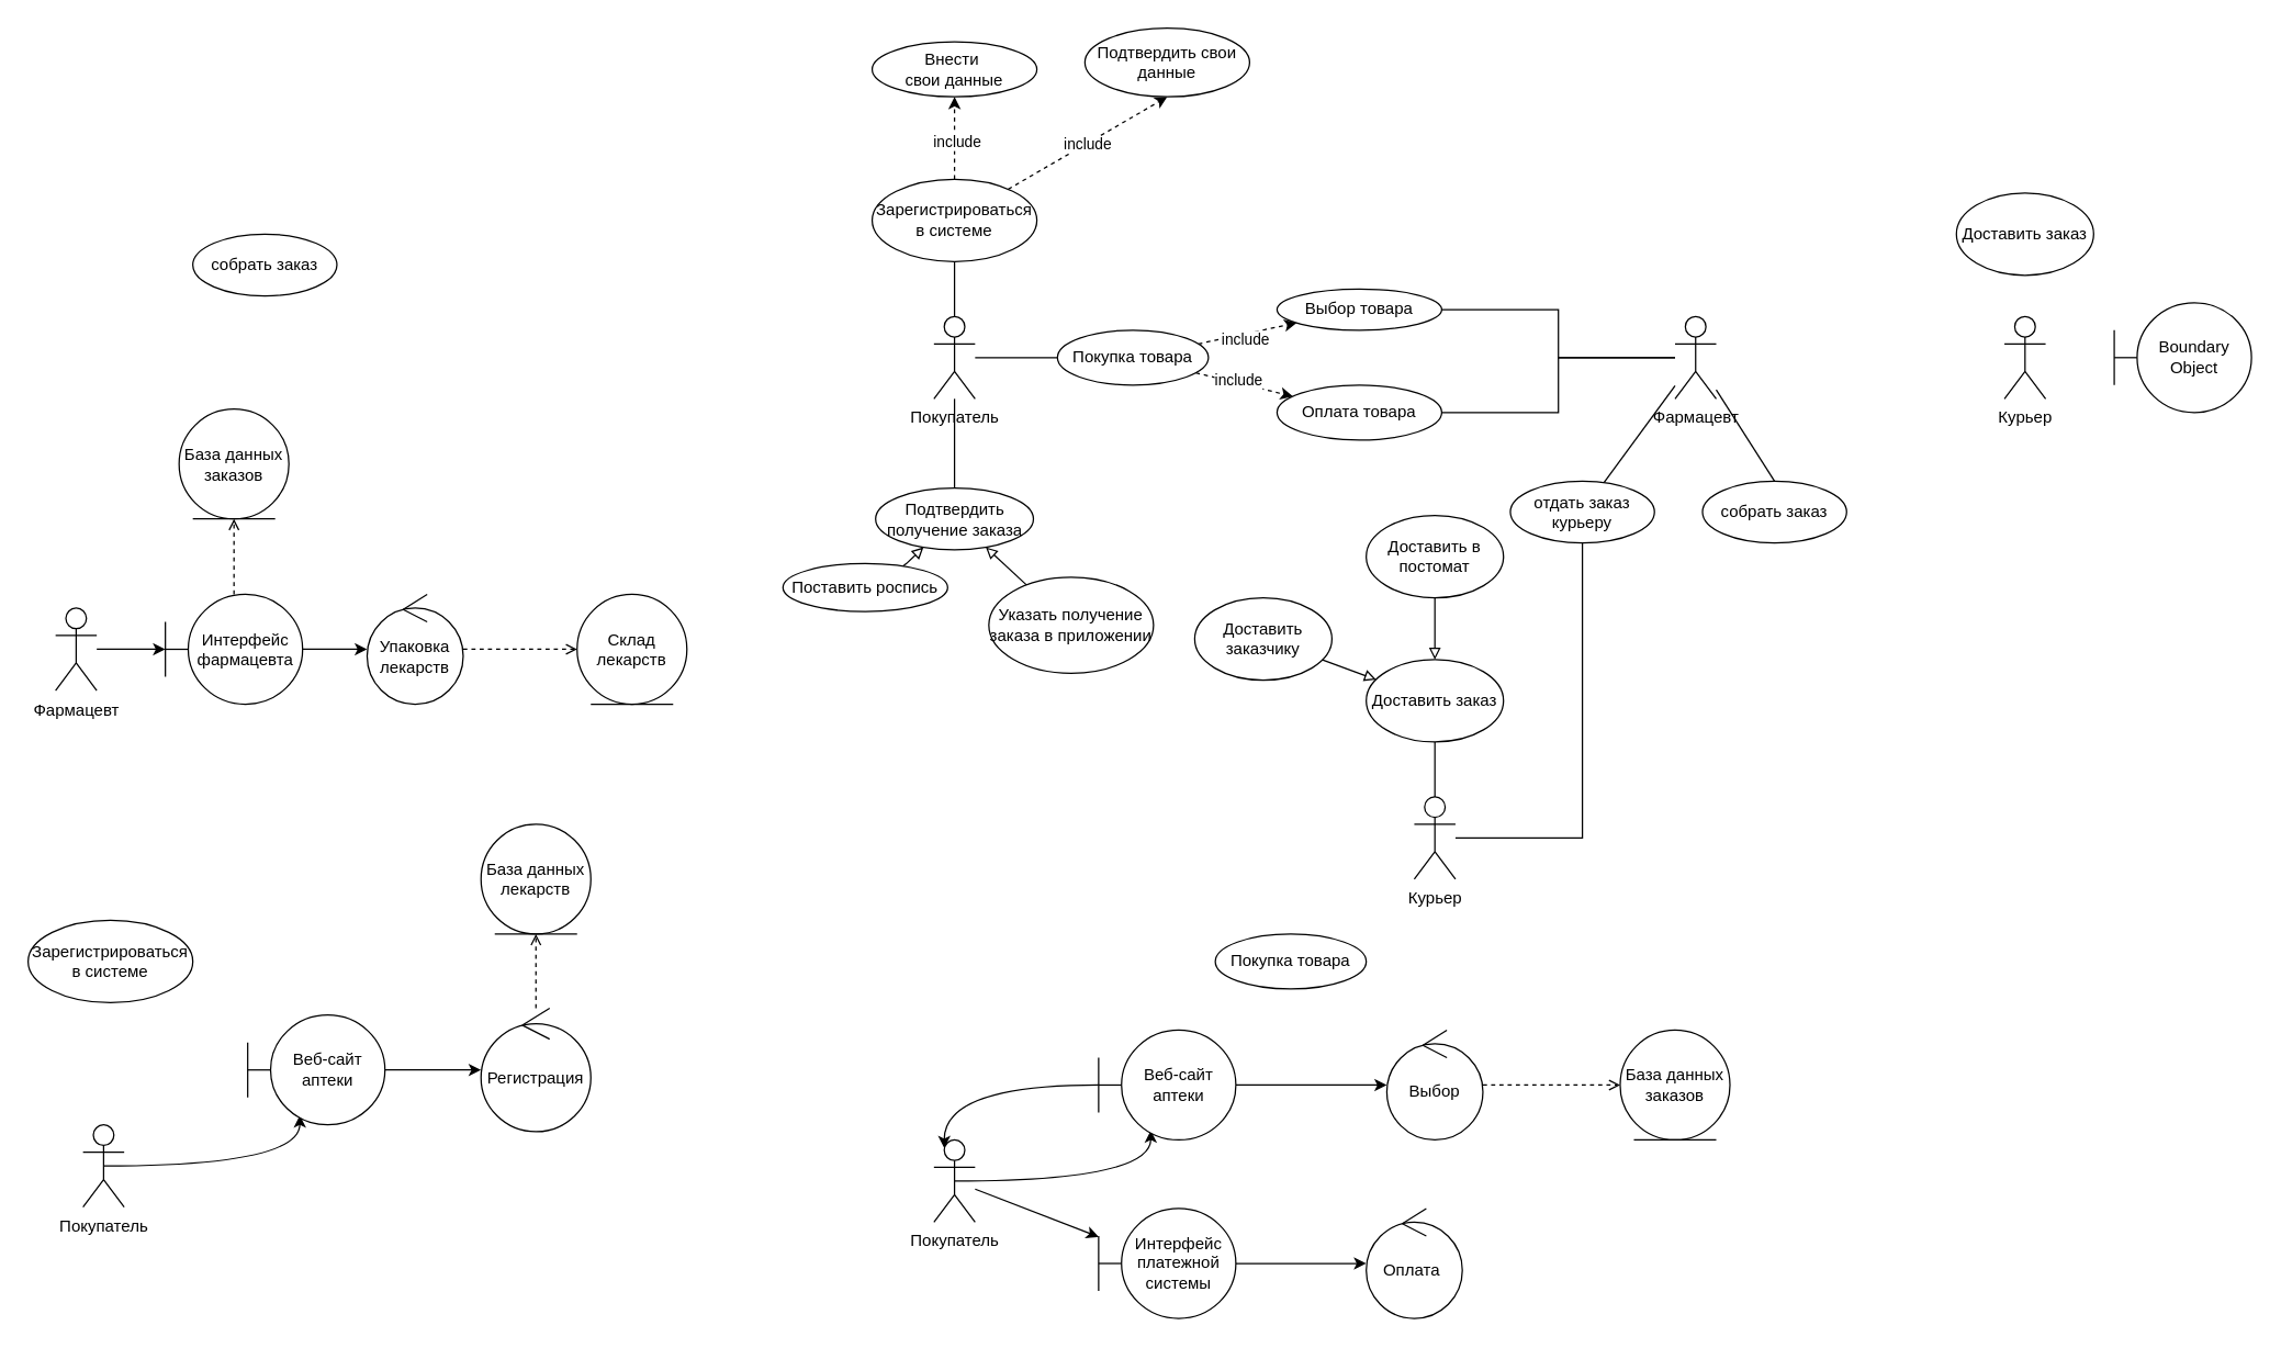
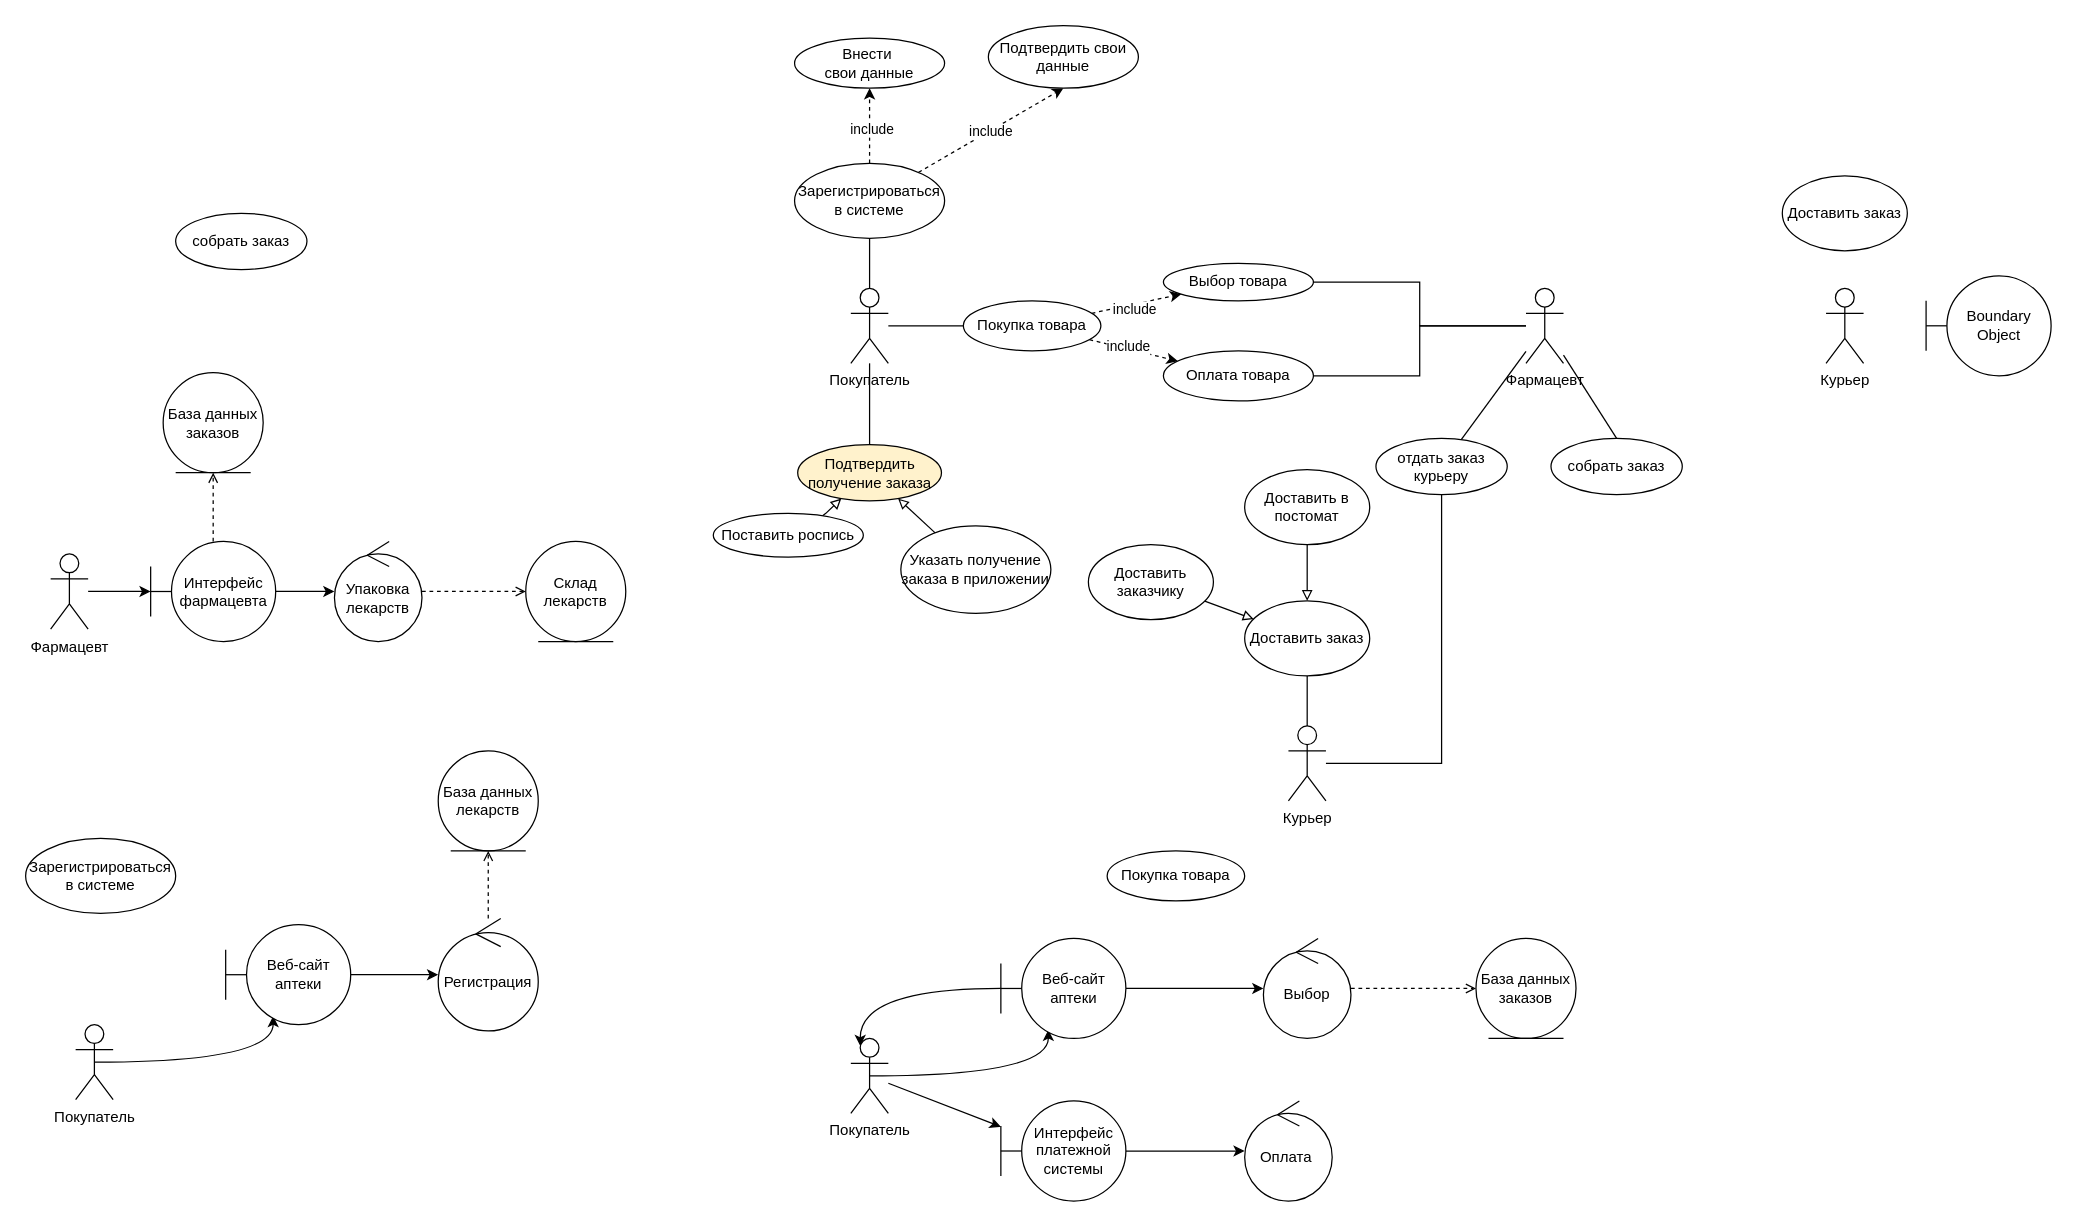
- <mxCell id="30" value="Подтвердить получение заказа" style="ellipse;whiteSpace=wrap;html=1;" vertex="1" parent="1"><mxGeometry x="637.5" y="355" width="115" height="45" as="geometry" /></mxCell>
+ <mxCell id="30" value="Подтвердить получение заказа" style="ellipse;whiteSpace=wrap;html=1;fillColor=#fff2cc;" vertex="1" parent="1"><mxGeometry x="637.5" y="355" width="115" height="45" as="geometry" /></mxCell>
